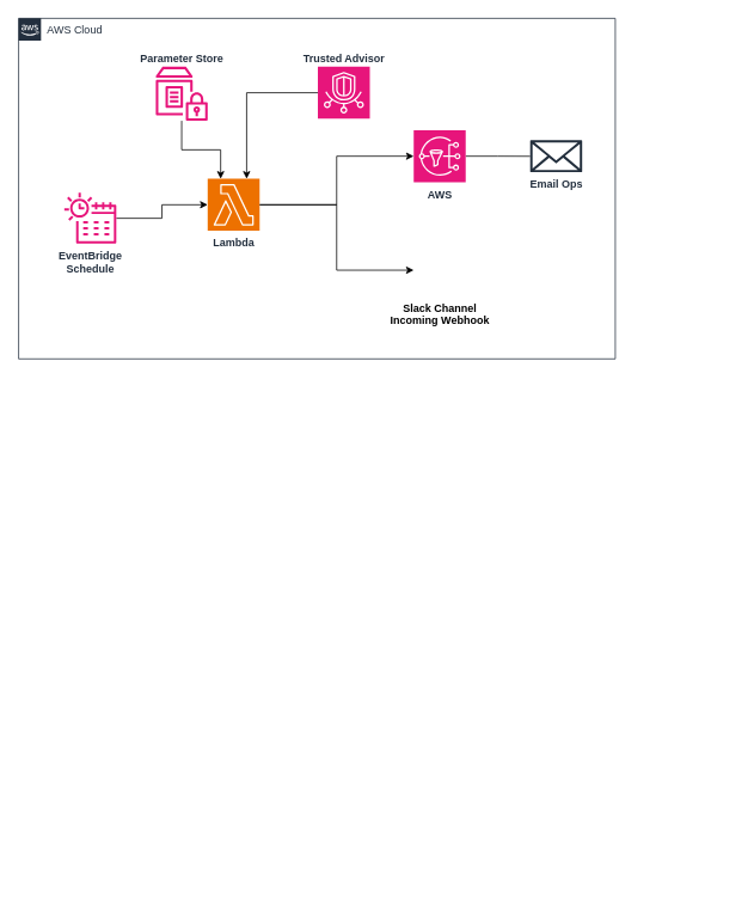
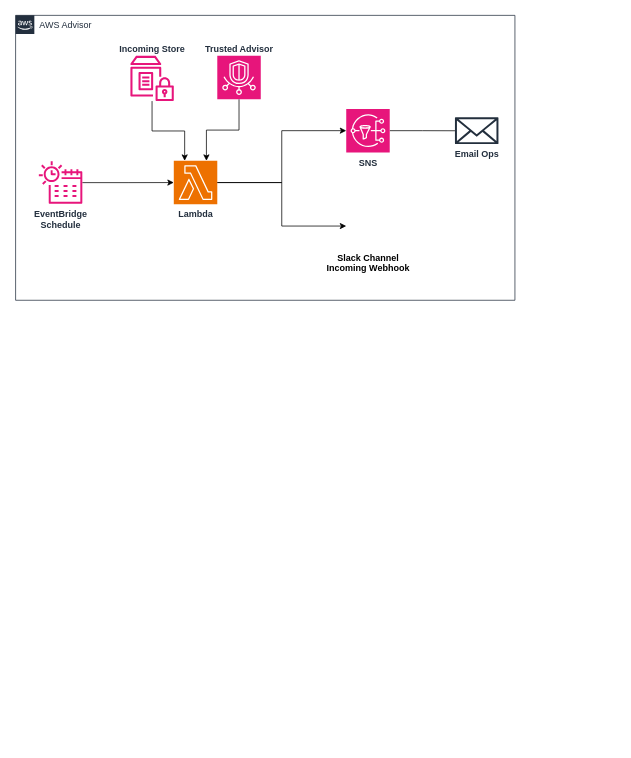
- <mxCell id="16" value="AWS Cloud" style="points=[[0,0],[0.25,0],[0.5,0],[0.75,0],[1,0],[1,0.25],[1,0.5],[1,0.75],[1,1],[0.75,1],[0.5,1],[0.25,1],[0,1],[0,0.75],[0,0.5],[0,0.25]];outlineConnect=0;gradientColor=none;html=1;whiteSpace=wrap;fontSize=12;fontStyle=0;container=1;pointerEvents=0;collapsible=0;recursiveResize=0;shape=mxgraph.aws4.group;grIcon=mxgraph.aws4.group_aws_cloud_alt;strokeColor=#232F3E;fillColor=none;verticalAlign=top;align=left;spacingLeft=30;fontColor=#232F3E;dashed=0;" vertex="1" parent="1"><mxGeometry x="20" y="20" width="666" height="380" as="geometry" /></mxCell>
+ <mxCell id="16" value="AWS Advisor" style="points=[[0,0],[0.25,0],[0.5,0],[0.75,0],[1,0],[1,0.25],[1,0.5],[1,0.75],[1,1],[0.75,1],[0.5,1],[0.25,1],[0,1],[0,0.75],[0,0.5],[0,0.25]];outlineConnect=0;gradientColor=none;html=1;whiteSpace=wrap;fontSize=12;fontStyle=0;container=1;pointerEvents=0;collapsible=0;recursiveResize=0;shape=mxgraph.aws4.group;grIcon=mxgraph.aws4.group_aws_cloud_alt;strokeColor=#232F3E;fillColor=none;verticalAlign=top;align=left;spacingLeft=30;fontColor=#232F3E;dashed=0;" vertex="1" parent="1"><mxGeometry x="20" y="20" width="666" height="380" as="geometry" /></mxCell>
- <mxCell id="12" value="Parameter Store" style="sketch=0;outlineConnect=0;fontColor=#232F3E;gradientColor=none;fillColor=#E7157B;strokeColor=none;dashed=0;verticalLabelPosition=top;verticalAlign=bottom;align=center;html=1;fontSize=12;fontStyle=1;aspect=fixed;pointerEvents=1;shape=mxgraph.aws4.parameter_store;labelPosition=center;" vertex="1" parent="1"><mxGeometry x="173" y="74" width="58" height="60.32" as="geometry" /></mxCell>
+ <mxCell id="12" value="Incoming Store" style="sketch=0;outlineConnect=0;fontColor=#232F3E;gradientColor=none;fillColor=#E7157B;strokeColor=none;dashed=0;verticalLabelPosition=top;verticalAlign=bottom;align=center;html=1;fontSize=12;fontStyle=1;aspect=fixed;pointerEvents=1;shape=mxgraph.aws4.parameter_store;labelPosition=center;" vertex="1" parent="1"><mxGeometry x="173" y="74" width="58" height="60.32" as="geometry" /></mxCell>
- <mxCell id="9" value="Trusted Advisor" style="sketch=0;points=[[0,0,0],[0.25,0,0],[0.5,0,0],[0.75,0,0],[1,0,0],[0,1,0],[0.25,1,0],[0.5,1,0],[0.75,1,0],[1,1,0],[0,0.25,0],[0,0.5,0],[0,0.75,0],[1,0.25,0],[1,0.5,0],[1,0.75,0]];points=[[0,0,0],[0.25,0,0],[0.5,0,0],[0.75,0,0],[1,0,0],[0,1,0],[0.25,1,0],[0.5,1,0],[0.75,1,0],[1,1,0],[0,0.25,0],[0,0.5,0],[0,0.75,0],[1,0.25,0],[1,0.5,0],[1,0.75,0]];outlineConnect=0;fontColor=#232F3E;fillColor=#E7157B;strokeColor=#ffffff;dashed=0;verticalLabelPosition=top;verticalAlign=bottom;align=center;html=1;fontSize=12;fontStyle=1;aspect=fixed;shape=mxgraph.aws4.resourceIcon;resIcon=mxgraph.aws4.trusted_advisor;labelPosition=center;" vertex="1" parent="1"><mxGeometry x="354" y="74" width="58" height="58" as="geometry" /></mxCell>
+ <mxCell id="9" value="Trusted Advisor" style="sketch=0;points=[[0,0,0],[0.25,0,0],[0.5,0,0],[0.75,0,0],[1,0,0],[0,1,0],[0.25,1,0],[0.5,1,0],[0.75,1,0],[1,1,0],[0,0.25,0],[0,0.5,0],[0,0.75,0],[1,0.25,0],[1,0.5,0],[1,0.75,0]];points=[[0,0,0],[0.25,0,0],[0.5,0,0],[0.75,0,0],[1,0,0],[0,1,0],[0.25,1,0],[0.5,1,0],[0.75,1,0],[1,1,0],[0,0.25,0],[0,0.5,0],[0,0.75,0],[1,0.25,0],[1,0.5,0],[1,0.75,0]];outlineConnect=0;fontColor=#232F3E;fillColor=#E7157B;strokeColor=#ffffff;dashed=0;verticalLabelPosition=top;verticalAlign=bottom;align=center;html=1;fontSize=12;fontStyle=1;aspect=fixed;shape=mxgraph.aws4.resourceIcon;resIcon=mxgraph.aws4.trusted_advisor;labelPosition=center;" vertex="1" parent="1"><mxGeometry x="289" y="74" width="58" height="58" as="geometry" /></mxCell>
- <mxCell id="10" value="Email Ops" style="sketch=0;outlineConnect=0;fontColor=#232F3E;gradientColor=none;fillColor=#232F3D;strokeColor=none;dashed=0;verticalLabelPosition=bottom;verticalAlign=top;align=center;html=1;fontSize=12;fontStyle=1;aspect=fixed;pointerEvents=1;shape=mxgraph.aws4.email_2;" vertex="1" parent="1"><mxGeometry x="591" y="155.56" width="58" height="36.44" as="geometry" /></mxCell>
+ <mxCell id="10" value="Email Ops" style="sketch=0;outlineConnect=0;fontColor=#232F3E;gradientColor=none;fillColor=#232F3D;strokeColor=none;dashed=0;verticalLabelPosition=bottom;verticalAlign=top;align=center;html=1;fontSize=12;fontStyle=1;aspect=fixed;pointerEvents=1;shape=mxgraph.aws4.email_2;" vertex="1" parent="1"><mxGeometry x="606" y="155.56" width="58" height="36.44" as="geometry" /></mxCell>
- <mxCell id="8" value="AWS" style="sketch=0;points=[[0,0,0],[0.25,0,0],[0.5,0,0],[0.75,0,0],[1,0,0],[0,1,0],[0.25,1,0],[0.5,1,0],[0.75,1,0],[1,1,0],[0,0.25,0],[0,0.5,0],[0,0.75,0],[1,0.25,0],[1,0.5,0],[1,0.75,0]];outlineConnect=0;fontColor=#232F3E;fillColor=#E7157B;strokeColor=#ffffff;dashed=0;verticalLabelPosition=bottom;verticalAlign=top;align=center;html=1;fontSize=12;fontStyle=1;aspect=fixed;shape=mxgraph.aws4.resourceIcon;resIcon=mxgraph.aws4.sns;" vertex="1" parent="1"><mxGeometry x="461" y="144.78" width="58" height="58" as="geometry" /></mxCell>
+ <mxCell id="8" value="SNS" style="sketch=0;points=[[0,0,0],[0.25,0,0],[0.5,0,0],[0.75,0,0],[1,0,0],[0,1,0],[0.25,1,0],[0.5,1,0],[0.75,1,0],[1,1,0],[0,0.25,0],[0,0.5,0],[0,0.75,0],[1,0.25,0],[1,0.5,0],[1,0.75,0]];outlineConnect=0;fontColor=#232F3E;fillColor=#E7157B;strokeColor=#ffffff;dashed=0;verticalLabelPosition=bottom;verticalAlign=top;align=center;html=1;fontSize=12;fontStyle=1;aspect=fixed;shape=mxgraph.aws4.resourceIcon;resIcon=mxgraph.aws4.sns;" vertex="1" parent="1"><mxGeometry x="461" y="144.78" width="58" height="58" as="geometry" /></mxCell>
- <mxCell id="6" value="Lambda" style="sketch=0;points=[[0,0,0],[0.25,0,0],[0.5,0,0],[0.75,0,0],[1,0,0],[0,1,0],[0.25,1,0],[0.5,1,0],[0.75,1,0],[1,1,0],[0,0.25,0],[0,0.5,0],[0,0.75,0],[1,0.25,0],[1,0.5,0],[1,0.75,0]];outlineConnect=0;fontColor=#232F3E;fillColor=#ED7100;strokeColor=#ffffff;dashed=0;verticalLabelPosition=bottom;verticalAlign=top;align=center;html=1;fontSize=12;fontStyle=1;aspect=fixed;shape=mxgraph.aws4.resourceIcon;resIcon=mxgraph.aws4.lambda;" vertex="1" parent="1"><mxGeometry x="231" y="199" width="58" height="58" as="geometry" /></mxCell>
+ <mxCell id="6" value="Lambda" style="sketch=0;points=[[0,0,0],[0.25,0,0],[0.5,0,0],[0.75,0,0],[1,0,0],[0,1,0],[0.25,1,0],[0.5,1,0],[0.75,1,0],[1,1,0],[0,0.25,0],[0,0.5,0],[0,0.75,0],[1,0.25,0],[1,0.5,0],[1,0.75,0]];outlineConnect=0;fontColor=#232F3E;fillColor=#ED7100;strokeColor=#ffffff;dashed=0;verticalLabelPosition=bottom;verticalAlign=top;align=center;html=1;fontSize=12;fontStyle=1;aspect=fixed;shape=mxgraph.aws4.resourceIcon;resIcon=mxgraph.aws4.lambda;" vertex="1" parent="1"><mxGeometry x="231" y="214" width="58" height="58" as="geometry" /></mxCell>
- <mxCell id="4" value="EventBridge&lt;div&gt;&lt;span style=&quot;background-color: transparent; color: light-dark(rgb(35, 47, 62), rgb(189, 199, 212));&quot;&gt;Schedule&lt;/span&gt;&lt;/div&gt;" style="sketch=0;outlineConnect=0;fontColor=#232F3E;gradientColor=none;fillColor=#E7157B;strokeColor=none;dashed=0;verticalLabelPosition=bottom;verticalAlign=top;align=center;html=1;fontSize=12;fontStyle=1;aspect=fixed;pointerEvents=1;shape=mxgraph.aws4.eventbridge_scheduler;" vertex="1" parent="1"><mxGeometry x="71" y="214" width="58" height="58" as="geometry" /></mxCell>
+ <mxCell id="4" value="EventBridge&lt;div&gt;&lt;span style=&quot;background-color: transparent; color: light-dark(rgb(35, 47, 62), rgb(189, 199, 212));&quot;&gt;Schedule&lt;/span&gt;&lt;/div&gt;" style="sketch=0;outlineConnect=0;fontColor=#232F3E;gradientColor=none;fillColor=#E7157B;strokeColor=none;dashed=0;verticalLabelPosition=bottom;verticalAlign=top;align=center;html=1;fontSize=12;fontStyle=1;aspect=fixed;pointerEvents=1;shape=mxgraph.aws4.eventbridge_scheduler;" vertex="1" parent="1"><mxGeometry x="51" y="214" width="58" height="58" as="geometry" /></mxCell>
